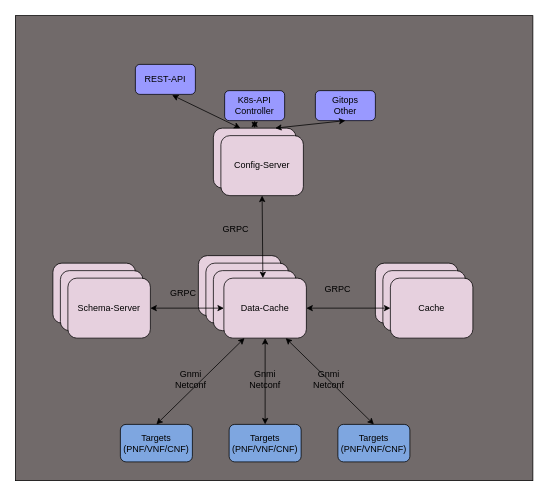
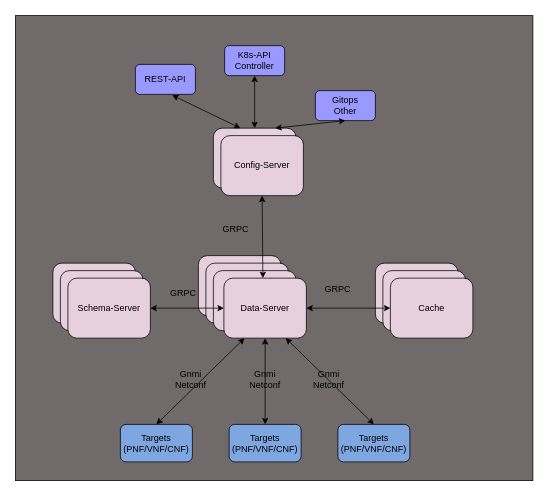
- <mxCell id="7" value="K8s-API&lt;br&gt;Controller" style="rounded=1;whiteSpace=wrap;html=1;fillColor=#9999FF;" vertex="1" parent="3"><mxGeometry x="229" y="60" width="80" height="40" as="geometry" /></mxCell>
+ <mxCell id="7" value="K8s-API&lt;br&gt;Controller" style="rounded=1;whiteSpace=wrap;html=1;fillColor=#9999FF;" vertex="1" parent="3"><mxGeometry x="229" width="80" height="40" as="geometry" /></mxCell>
- <mxCell id="19" value="Data-Cache" style="rounded=1;whiteSpace=wrap;html=1;fillColor=#E6D0DE;" vertex="1" parent="3"><mxGeometry x="228" y="310" width="110" height="80" as="geometry" /></mxCell>
+ <mxCell id="19" value="Data-Server" style="rounded=1;whiteSpace=wrap;html=1;fillColor=#E6D0DE;" vertex="1" parent="3"><mxGeometry x="228" y="310" width="110" height="80" as="geometry" /></mxCell>
